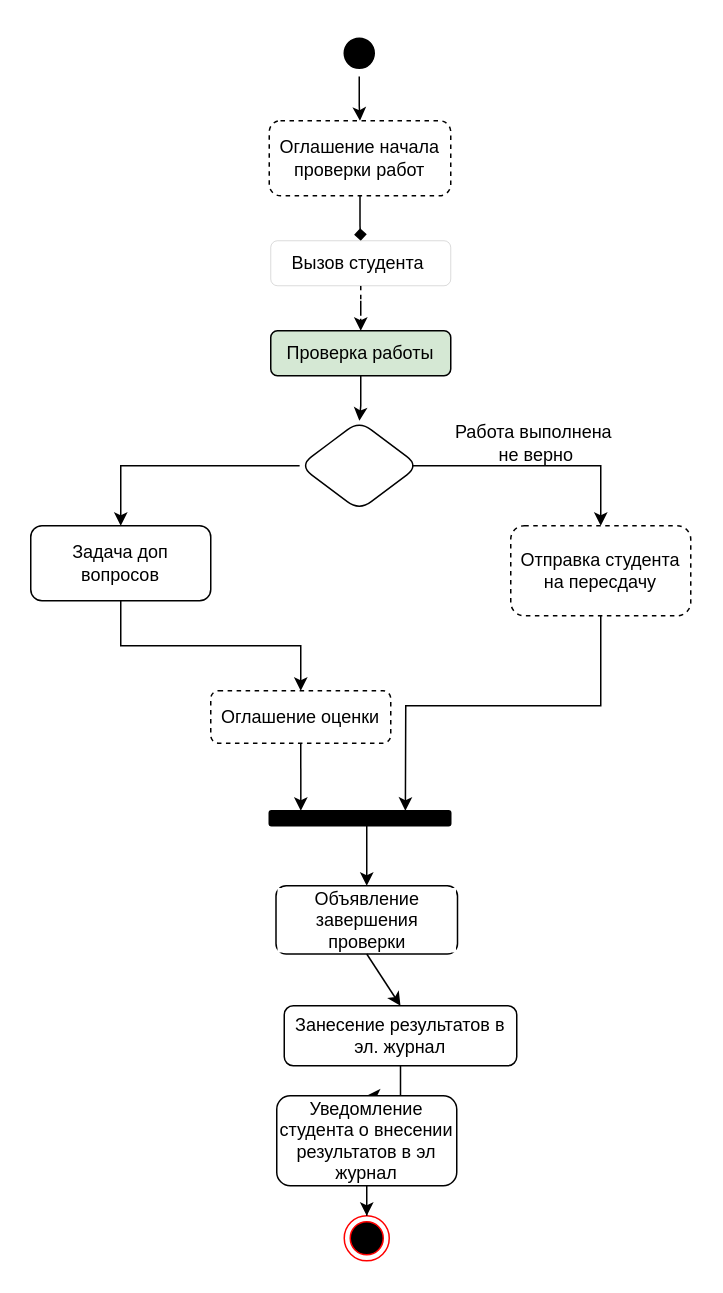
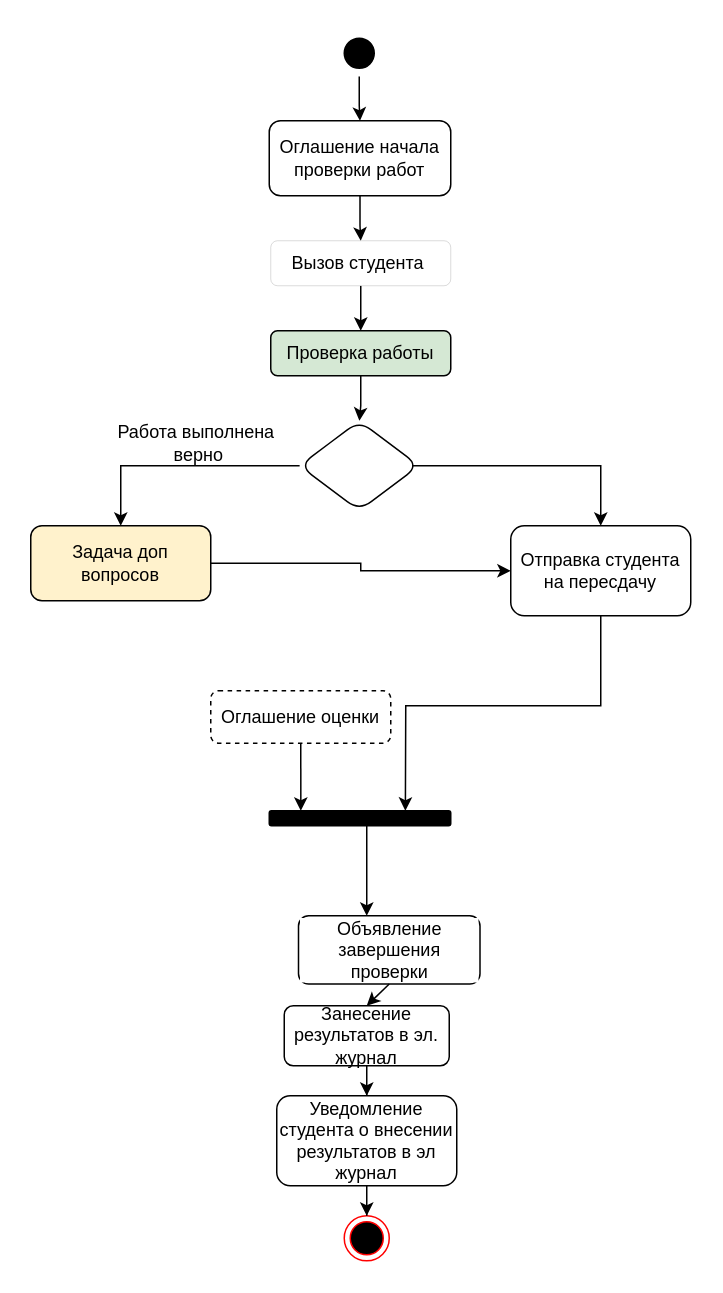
- <mxCell id="5" value="Оглашение начала проверки работ" style="rounded=1;whiteSpace=wrap;html=1;strokeColor=#000000;perimeterSpacing=0;dashed=1;" vertex="1" parent="1"><mxGeometry x="179" y="80" width="121" height="50" as="geometry" /></mxCell>
+ <mxCell id="5" value="Оглашение начала проверки работ" style="rounded=1;whiteSpace=wrap;html=1;strokeColor=#000000;perimeterSpacing=0;" vertex="1" parent="1"><mxGeometry x="179" y="80" width="121" height="50" as="geometry" /></mxCell>
- <mxCell id="4" value="" style="edgeStyle=orthogonalEdgeStyle;rounded=0;orthogonalLoop=1;jettySize=auto;html=1;endArrow=diamond;" edge="1" parent="1" source="5" target="7"><mxGeometry relative="1" as="geometry" /></mxCell>
+ <mxCell id="4" value="" style="edgeStyle=orthogonalEdgeStyle;rounded=0;orthogonalLoop=1;jettySize=auto;html=1;" edge="1" parent="1" source="5" target="7"><mxGeometry relative="1" as="geometry" /></mxCell>
- <mxCell id="7" value="Вызов студента&amp;nbsp;" style="whiteSpace=wrap;html=1;strokeColor=#000000;rounded=1;strokeWidth=0;dashed=1;" vertex="1" parent="1"><mxGeometry x="180" y="160" width="120" height="30" as="geometry" /></mxCell>
+ <mxCell id="7" value="Вызов студента&amp;nbsp;" style="whiteSpace=wrap;html=1;strokeColor=#000000;rounded=1;strokeWidth=0;" vertex="1" parent="1"><mxGeometry x="180" y="160" width="120" height="30" as="geometry" /></mxCell>
- <mxCell id="6" value="" style="edgeStyle=orthogonalEdgeStyle;rounded=0;orthogonalLoop=1;jettySize=auto;html=1;dashed=1;" edge="1" parent="1" source="7" target="9"><mxGeometry relative="1" as="geometry" /></mxCell>
+ <mxCell id="6" value="" style="edgeStyle=orthogonalEdgeStyle;rounded=0;orthogonalLoop=1;jettySize=auto;html=1;" edge="1" parent="1" source="7" target="9"><mxGeometry relative="1" as="geometry" /></mxCell>
+ <mxCell id="17" value="Работа выполнена&lt;br&gt;&amp;nbsp;верно" style="text;html=1;align=center;verticalAlign=middle;resizable=0;points=[];autosize=1;strokeColor=none;fillColor=none;" vertex="1" parent="1"><mxGeometry x="65" y="275" width="130" height="40" as="geometry" /></mxCell>
- <mxCell id="12" value="Работа выполнена&lt;br&gt;&amp;nbsp;не верно" style="text;html=1;align=center;verticalAlign=middle;resizable=0;points=[];autosize=1;strokeColor=none;fillColor=none;" vertex="1" parent="1"><mxGeometry x="290" y="275" width="130" height="40" as="geometry" /></mxCell>
- <mxCell id="16" value="Задача доп вопросов" style="rounded=1;whiteSpace=wrap;html=1;strokeColor=#000000;strokeWidth=1;" vertex="1" parent="1"><mxGeometry x="20" y="350" width="120" height="50" as="geometry" /></mxCell>
+ <mxCell id="16" value="Задача доп вопросов" style="rounded=1;whiteSpace=wrap;html=1;strokeColor=#000000;strokeWidth=1;fillColor=#fff2cc;" vertex="1" parent="1"><mxGeometry x="20" y="350" width="120" height="50" as="geometry" /></mxCell>
- <mxCell id="13" value="Отправка студента на пересдачу" style="rounded=1;whiteSpace=wrap;html=1;strokeColor=#000000;strokeWidth=1;dashed=1;" vertex="1" parent="1"><mxGeometry x="340" y="350" width="120" height="60" as="geometry" /></mxCell>
+ <mxCell id="13" value="Отправка студента на пересдачу" style="rounded=1;whiteSpace=wrap;html=1;strokeColor=#000000;strokeWidth=1;" vertex="1" parent="1"><mxGeometry x="340" y="350" width="120" height="60" as="geometry" /></mxCell>
- <mxCell id="15" value="" style="edgeStyle=orthogonalEdgeStyle;rounded=0;orthogonalLoop=1;jettySize=auto;html=1;" edge="1" parent="1" source="16" target="18"><mxGeometry relative="1" as="geometry" /></mxCell>
+ <mxCell id="15" value="" style="edgeStyle=orthogonalEdgeStyle;rounded=0;orthogonalLoop=1;jettySize=auto;html=1;" edge="1" parent="1" source="16" target="13"><mxGeometry relative="1" as="geometry" /></mxCell>
- <mxCell id="22" value="Объявление завершения проверки" style="rounded=1;whiteSpace=wrap;html=1;labelBackgroundColor=#FFFFFF;strokeColor=#000000;strokeWidth=1;fillColor=#FFFFFF;" vertex="1" parent="1"><mxGeometry x="183.5" y="590" width="121" height="45.5" as="geometry" /></mxCell>
+ <mxCell id="22" value="Объявление завершения проверки" style="rounded=1;whiteSpace=wrap;html=1;labelBackgroundColor=#FFFFFF;strokeColor=#000000;strokeWidth=1;fillColor=#FFFFFF;" vertex="1" parent="1"><mxGeometry x="198.5" y="610" width="121" height="45.5" as="geometry" /></mxCell>
- <mxCell id="25" value="Занесение результатов в эл. журнал" style="rounded=1;whiteSpace=wrap;html=1;" vertex="1" parent="1"><mxGeometry x="189" y="670" width="155" height="40" as="geometry" /></mxCell>
+ <mxCell id="25" value="Занесение результатов в эл. журнал" style="rounded=1;whiteSpace=wrap;html=1;" vertex="1" parent="1"><mxGeometry x="189" y="670" width="110" height="40" as="geometry" /></mxCell>
